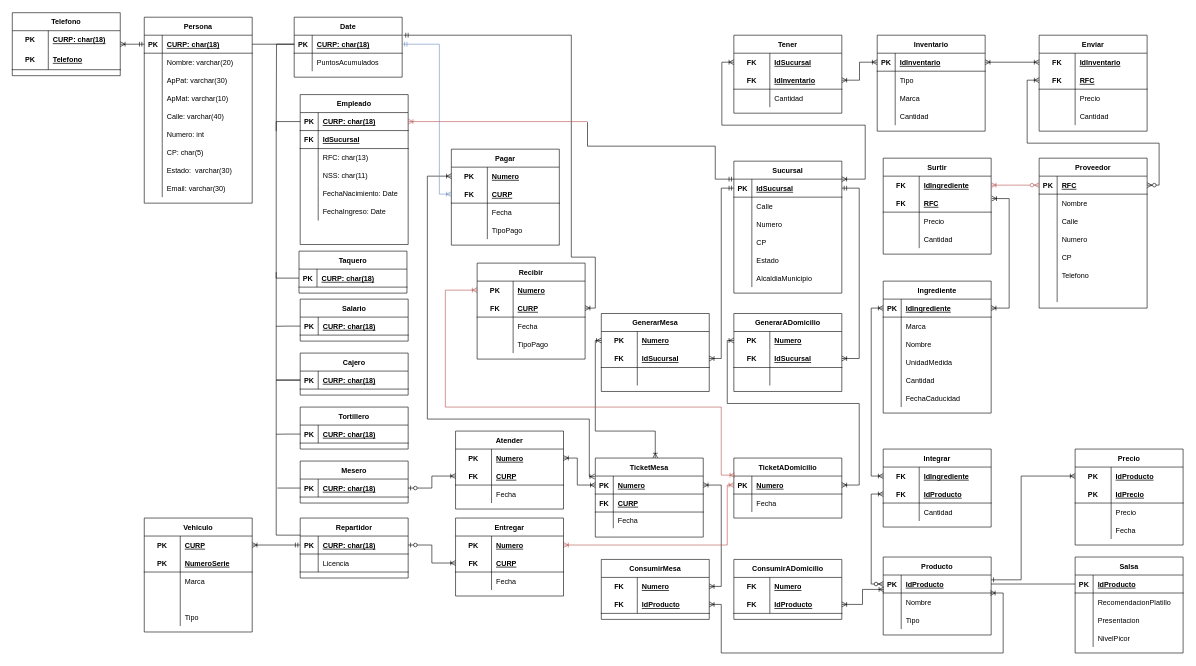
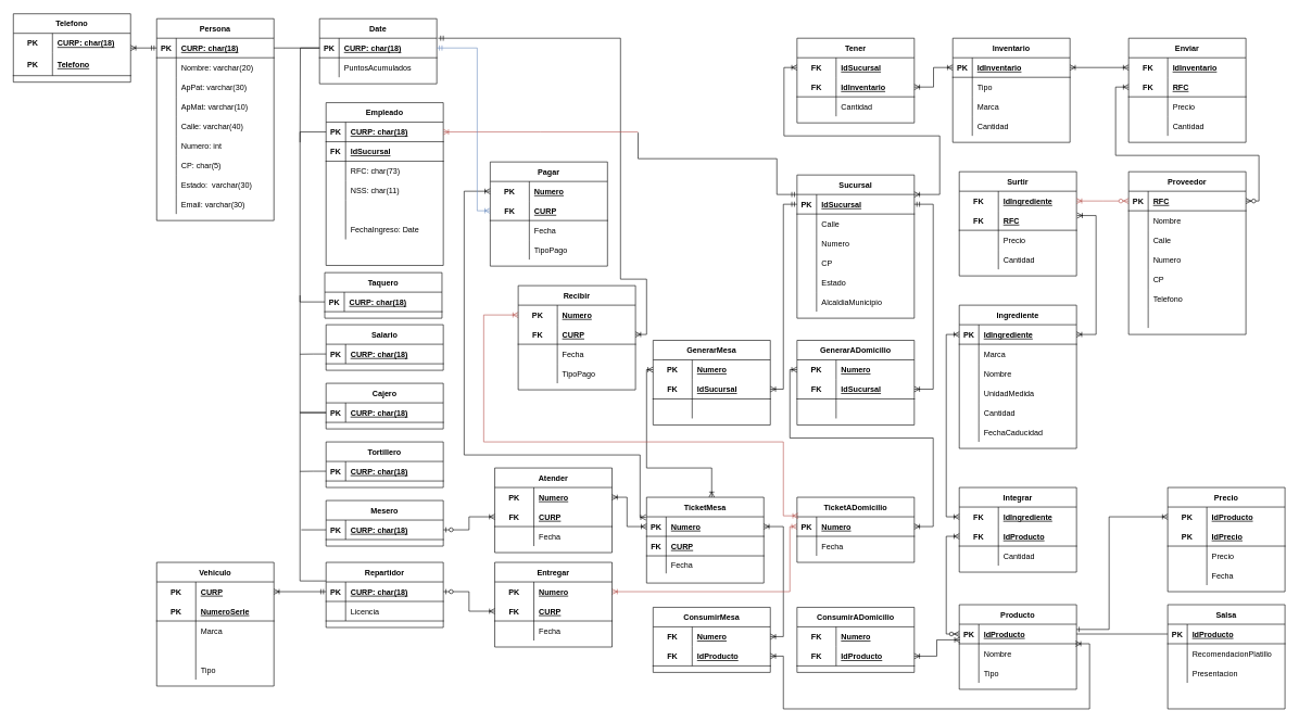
- <mxCell id="55" value="RFC: char(13)" style="shape=partialRectangle;connectable=0;fillColor=none;top=0;left=0;bottom=0;right=0;align=left;spacingLeft=6;overflow=hidden;" vertex="1" parent="53"><mxGeometry x="30" width="150" height="30" as="geometry"><mxRectangle width="150" height="30" as="alternateBounds" /></mxGeometry></mxCell>
+ <mxCell id="55" value="RFC: char(73)" style="shape=partialRectangle;connectable=0;fillColor=none;top=0;left=0;bottom=0;right=0;align=left;spacingLeft=6;overflow=hidden;" vertex="1" parent="53"><mxGeometry x="30" width="150" height="30" as="geometry"><mxRectangle width="150" height="30" as="alternateBounds" /></mxGeometry></mxCell>
- <mxCell id="61" value="FechaNacimiento: Date" style="shape=partialRectangle;connectable=0;fillColor=none;top=0;left=0;bottom=0;right=0;align=left;spacingLeft=6;overflow=hidden;" vertex="1" parent="59"><mxGeometry x="30" width="150" height="30" as="geometry"><mxRectangle width="150" height="30" as="alternateBounds" /></mxGeometry></mxCell>
- <mxCell id="172" value="NivelPicor" style="shape=partialRectangle;connectable=0;fillColor=none;top=0;left=0;bottom=0;right=0;align=left;spacingLeft=6;overflow=hidden;" vertex="1" parent="170"><mxGeometry x="30" width="150.0" height="30" as="geometry"><mxRectangle width="150.0" height="30" as="alternateBounds" /></mxGeometry></mxCell>
